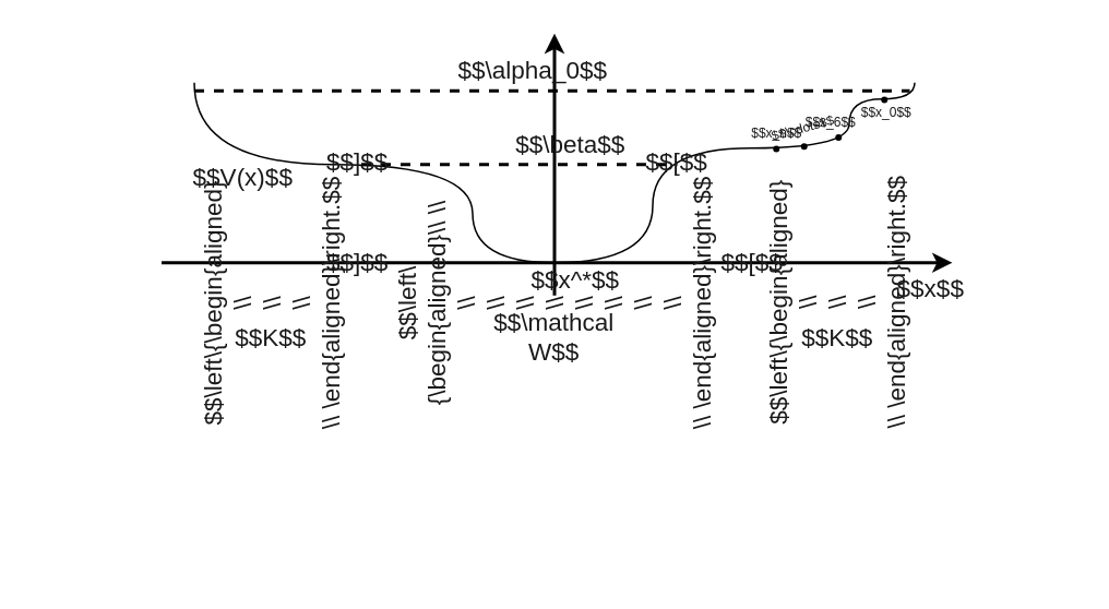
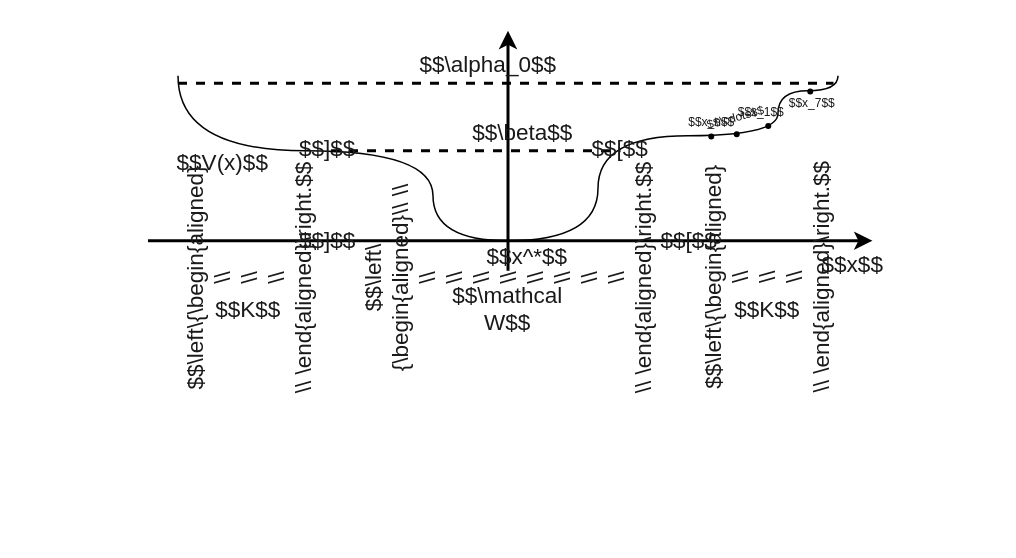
- <mxCell id="21" value="$$x_0$$" style="text;html=1;strokeColor=none;fillColor=none;align=center;verticalAlign=middle;whiteSpace=wrap;rounded=0;fontSize=8;fontColor=#1A1A1A;" parent="1" vertex="1"><mxGeometry x="451.5" y="57" width="22" height="22" as="geometry" /></mxCell>
+ <mxCell id="21" value="$$x_7$$" style="text;html=1;strokeColor=none;fillColor=none;align=center;verticalAlign=middle;whiteSpace=wrap;rounded=0;fontSize=8;fontColor=#1A1A1A;" parent="1" vertex="1"><mxGeometry x="451.5" y="57" width="22" height="22" as="geometry" /></mxCell>
- <mxCell id="22" value="$$x_6$$" style="text;html=1;strokeColor=none;fillColor=none;align=center;verticalAlign=middle;whiteSpace=wrap;rounded=0;fontSize=8;fontColor=#1A1A1A;" parent="1" vertex="1"><mxGeometry x="418" y="63" width="22" height="22" as="geometry" /></mxCell>
+ <mxCell id="22" value="$$x_1$$" style="text;html=1;strokeColor=none;fillColor=none;align=center;verticalAlign=middle;whiteSpace=wrap;rounded=0;fontSize=8;fontColor=#1A1A1A;" parent="1" vertex="1"><mxGeometry x="418" y="63" width="22" height="22" as="geometry" /></mxCell>
